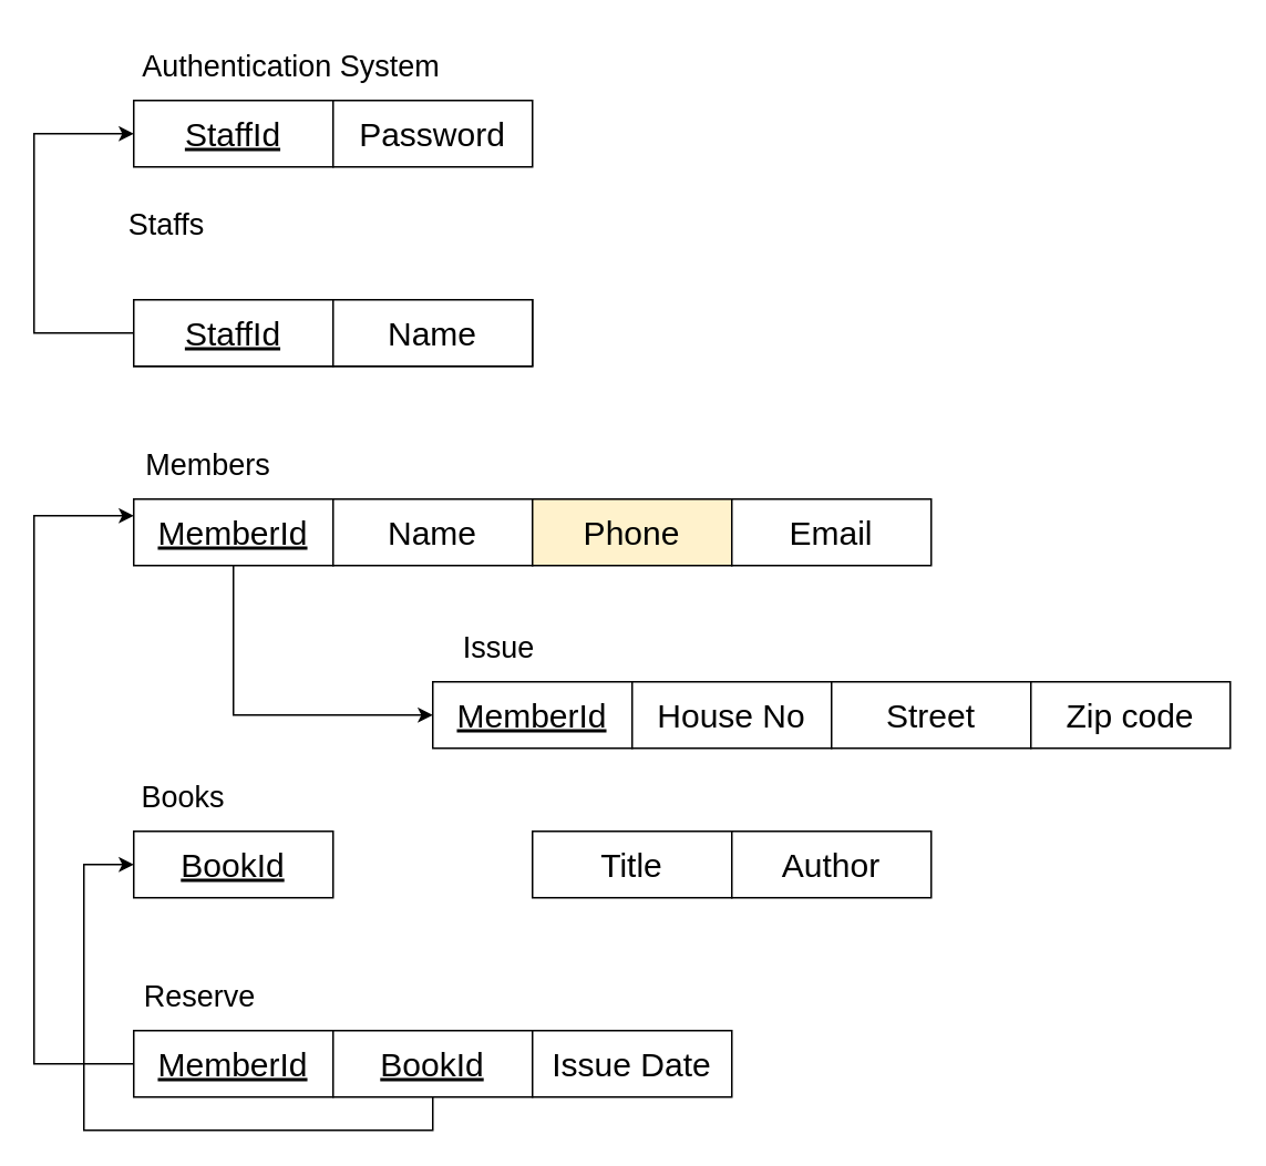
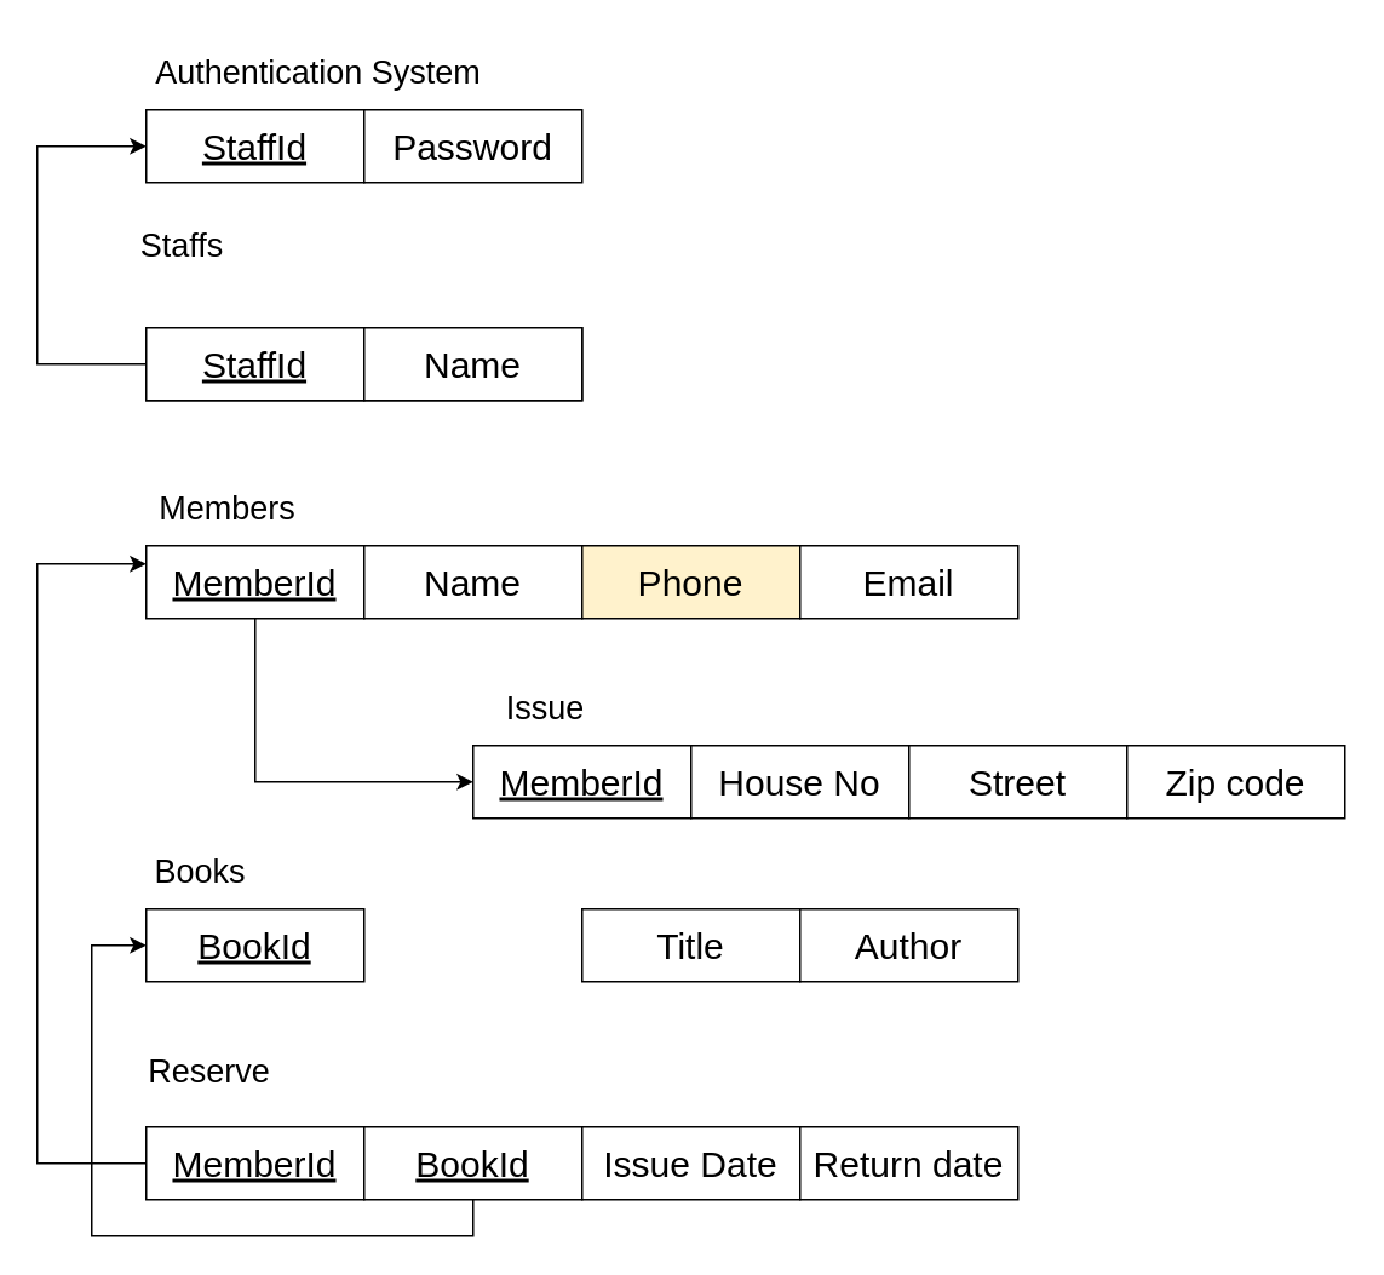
- <mxCell id="27" value="&lt;font style=&quot;font-size: 18px;&quot;&gt;Reserve&lt;/font&gt;" style="text;html=1;strokeColor=none;fillColor=none;align=center;verticalAlign=middle;whiteSpace=wrap;rounded=0;" parent="1" vertex="1"><mxGeometry x="80" y="580" width="80" height="40" as="geometry" /></mxCell>
+ <mxCell id="27" value="&lt;font style=&quot;font-size: 18px;&quot;&gt;Reserve&lt;/font&gt;" style="text;html=1;strokeColor=none;fillColor=none;align=center;verticalAlign=middle;whiteSpace=wrap;rounded=0;" parent="1" vertex="1"><mxGeometry x="75" y="570" width="80" height="40" as="geometry" /></mxCell>
+ <mxCell id="26" value="&lt;font style=&quot;font-size: 20px;&quot;&gt;Return date&lt;/font&gt;" style="rounded=0;whiteSpace=wrap;html=1;" parent="1" vertex="1"><mxGeometry x="440" y="620" width="120" height="40" as="geometry" /></mxCell>
